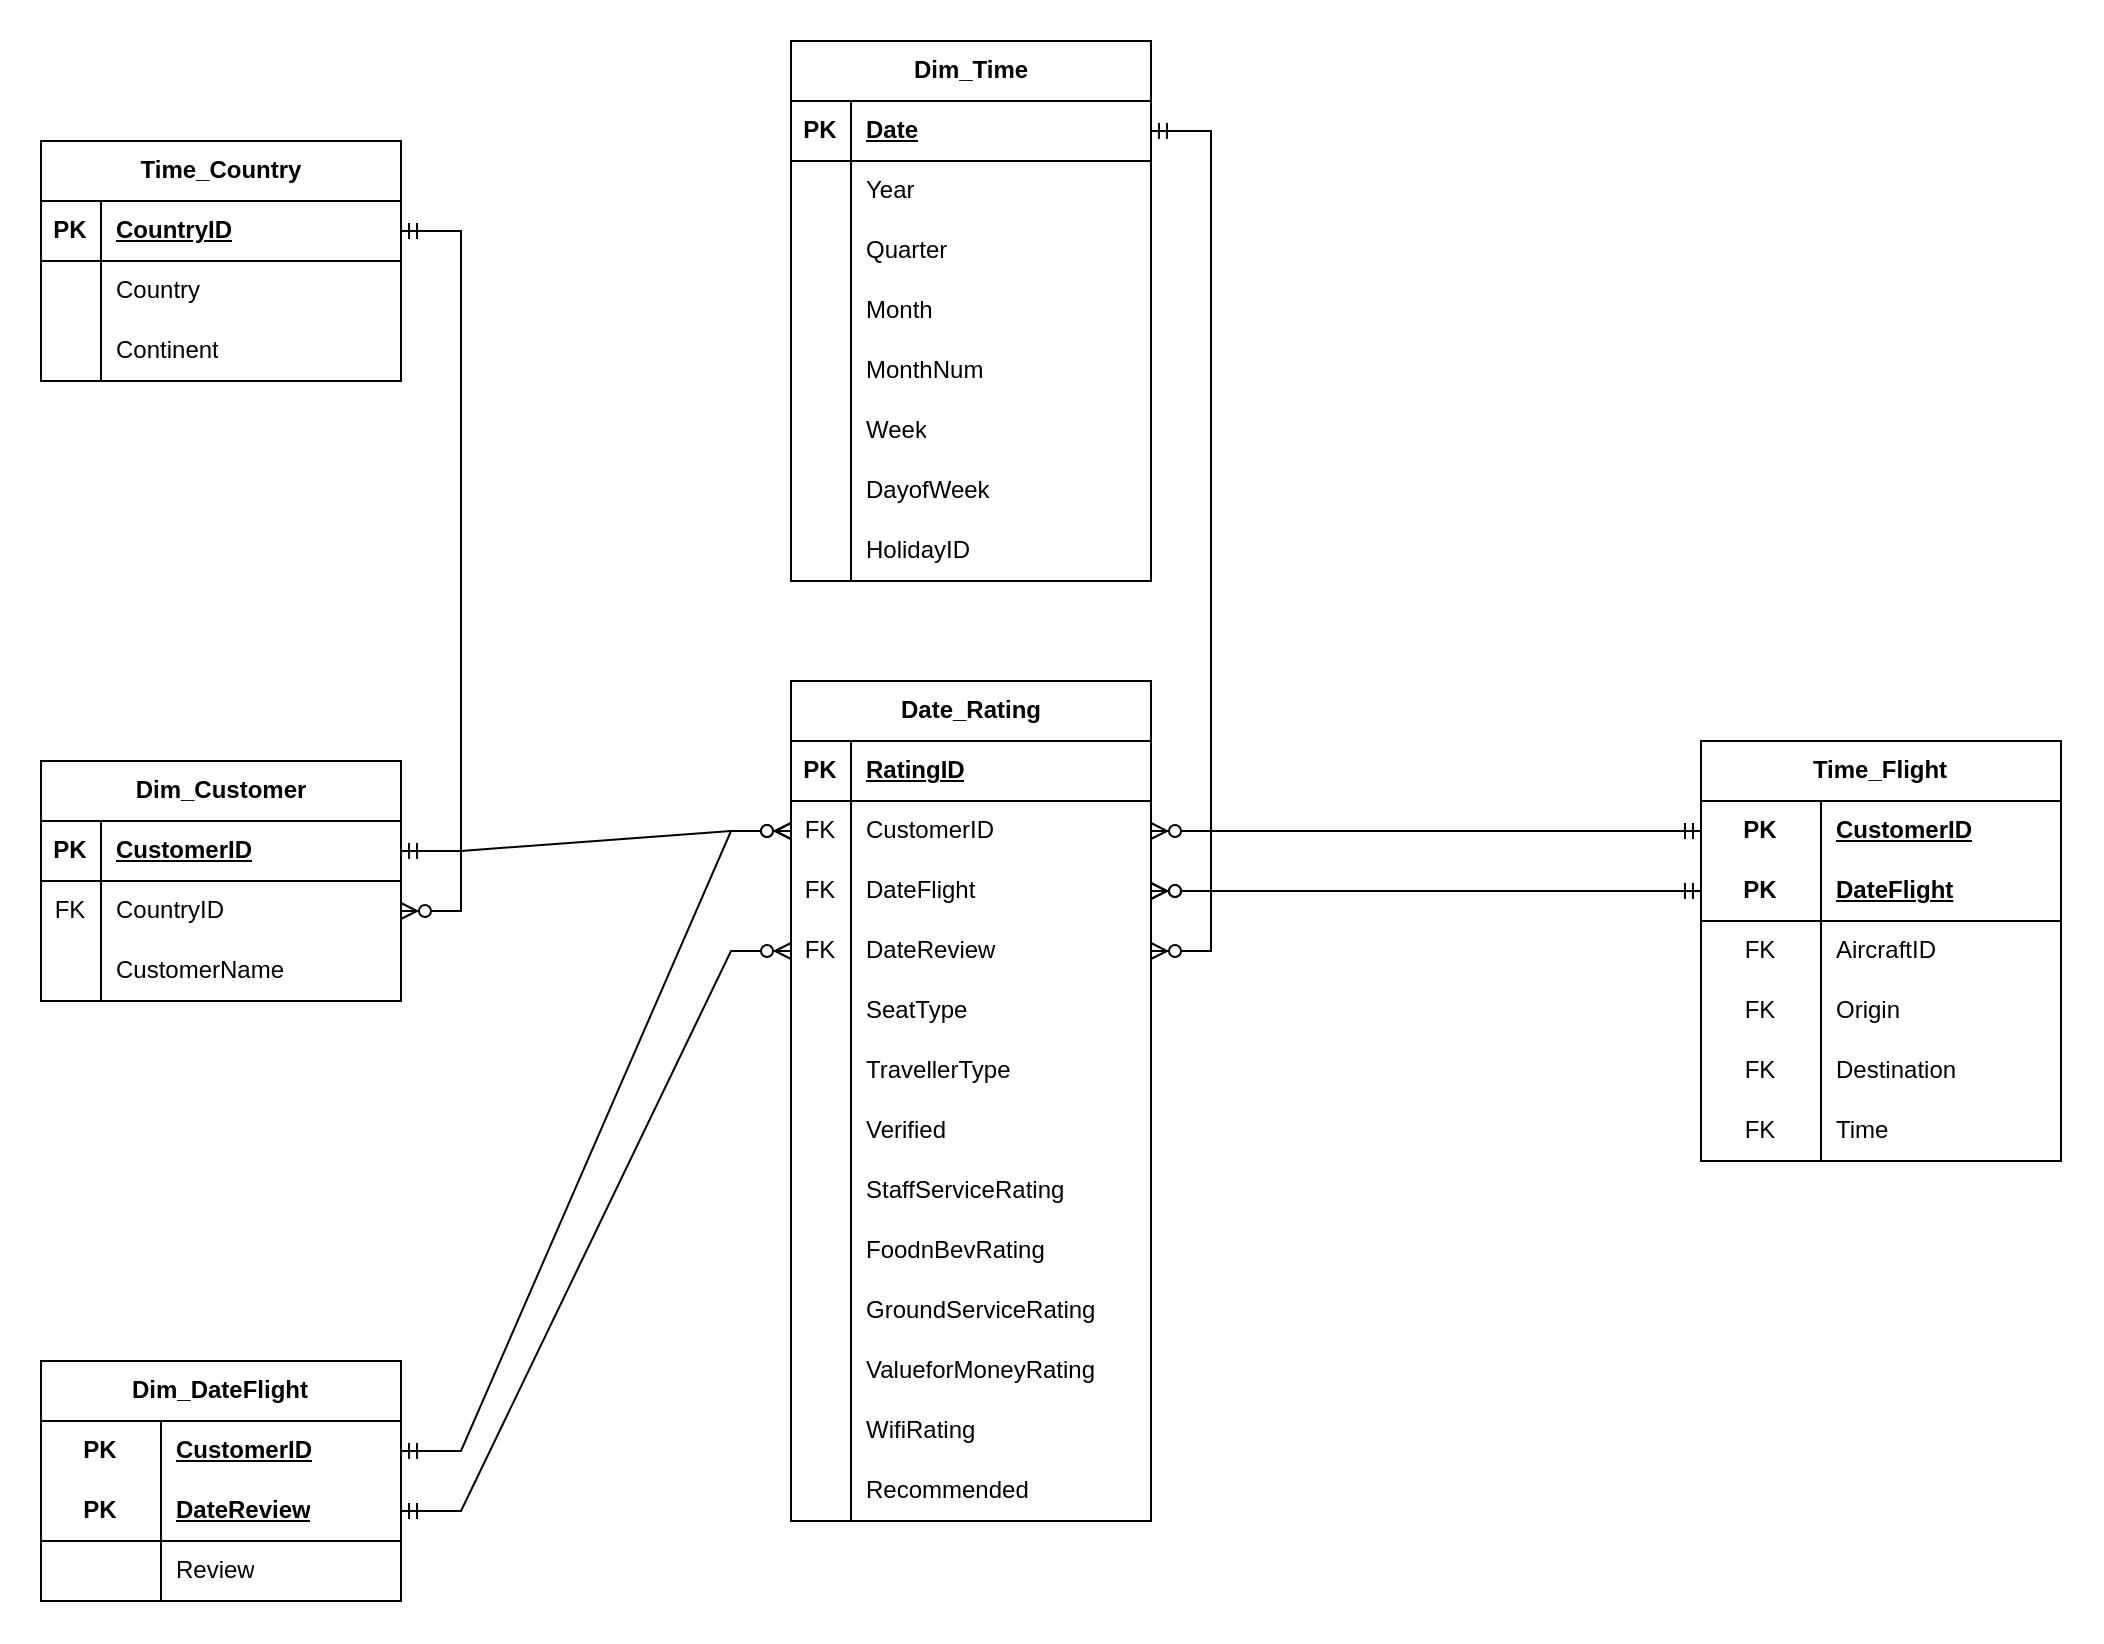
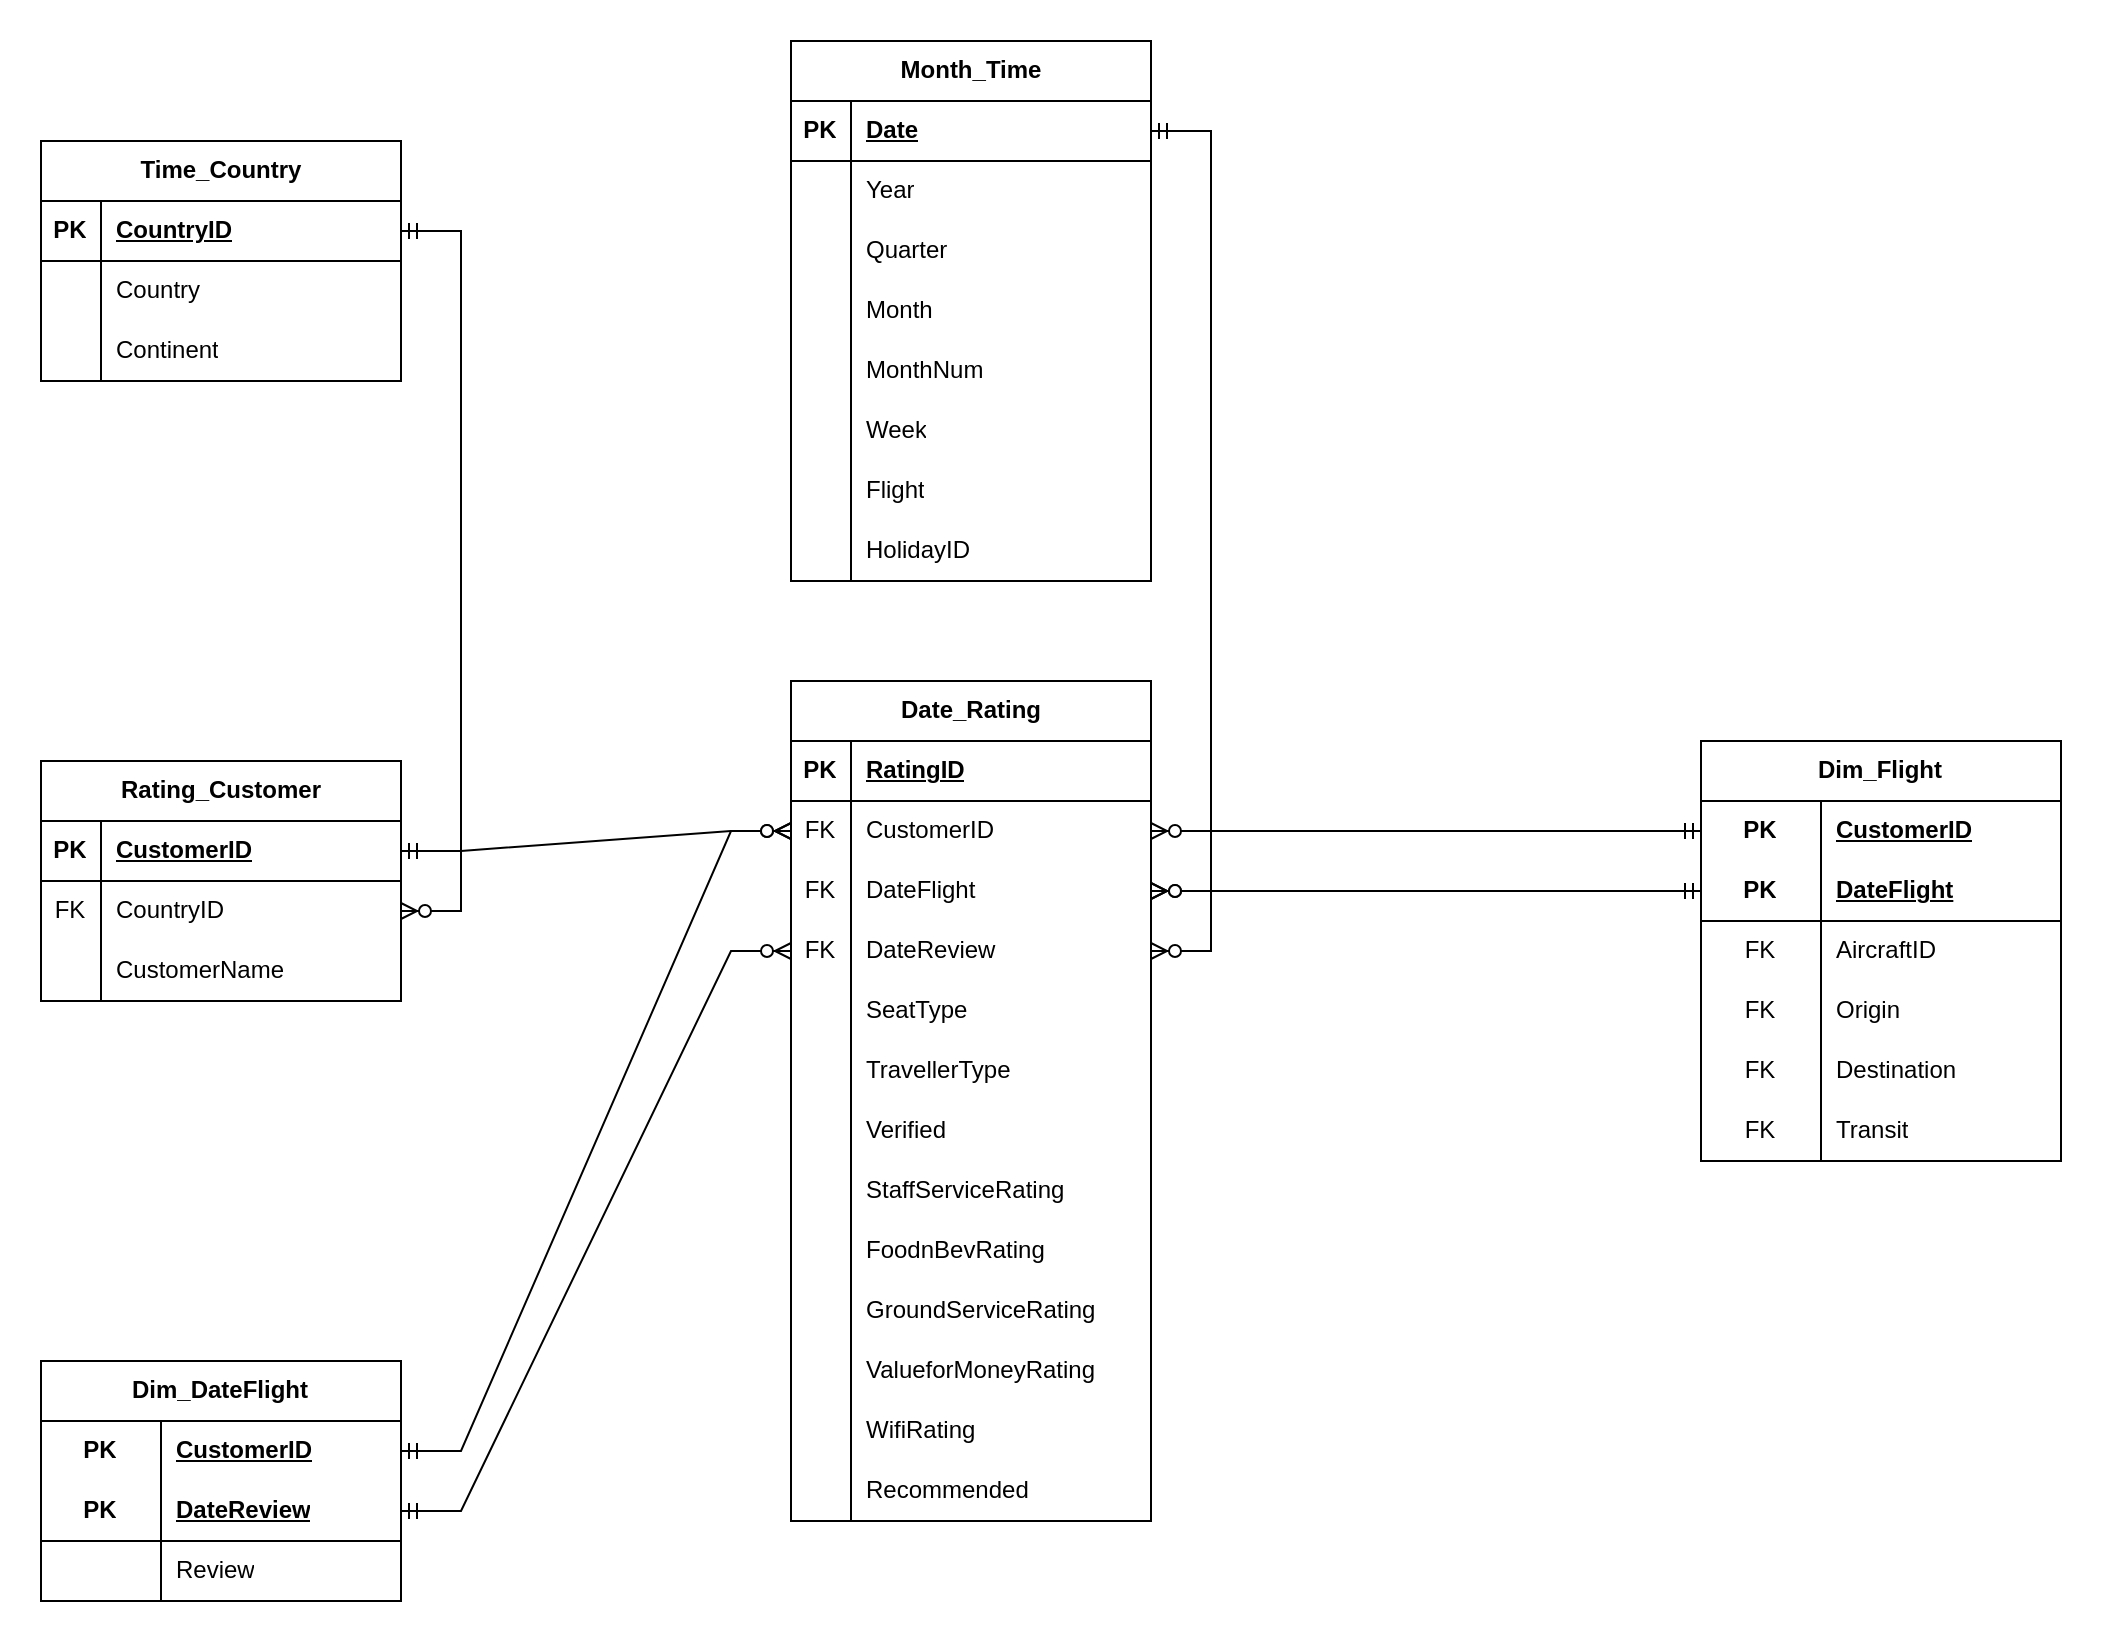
- <mxCell id="74" value="Dim_Time" style="shape=table;startSize=30;container=1;collapsible=1;childLayout=tableLayout;fixedRows=1;rowLines=0;fontStyle=1;align=center;resizeLast=1;html=1;" parent="1" vertex="1"><mxGeometry x="395" width="180" height="270" as="geometry" y="20" /></mxCell>
+ <mxCell id="74" value="Month_Time" style="shape=table;startSize=30;container=1;collapsible=1;childLayout=tableLayout;fixedRows=1;rowLines=0;fontStyle=1;align=center;resizeLast=1;html=1;" parent="1" vertex="1"><mxGeometry x="395" width="180" height="270" as="geometry" y="20" /></mxCell>
- <mxCell id="95" value="DayofWeek" style="shape=partialRectangle;connectable=0;fillColor=none;top=0;left=0;bottom=0;right=0;align=left;spacingLeft=6;overflow=hidden;whiteSpace=wrap;html=1;" parent="93" vertex="1"><mxGeometry x="30" width="150" height="30" as="geometry"><mxRectangle width="150" height="30" as="alternateBounds" /></mxGeometry></mxCell>
+ <mxCell id="95" value="Flight" style="shape=partialRectangle;connectable=0;fillColor=none;top=0;left=0;bottom=0;right=0;align=left;spacingLeft=6;overflow=hidden;whiteSpace=wrap;html=1;" parent="93" vertex="1"><mxGeometry x="30" width="150" height="30" as="geometry"><mxRectangle width="150" height="30" as="alternateBounds" /></mxGeometry></mxCell>
- <mxCell id="101" value="Time_Flight" style="shape=table;startSize=30;container=1;collapsible=1;childLayout=tableLayout;fixedRows=1;rowLines=0;fontStyle=1;align=center;resizeLast=1;html=1;whiteSpace=wrap;" parent="1" vertex="1"><mxGeometry x="850" y="370" width="180" height="210" as="geometry"><mxRectangle x="780" y="350" width="100" height="30" as="alternateBounds" /></mxGeometry></mxCell>
+ <mxCell id="101" value="Dim_Flight" style="shape=table;startSize=30;container=1;collapsible=1;childLayout=tableLayout;fixedRows=1;rowLines=0;fontStyle=1;align=center;resizeLast=1;html=1;whiteSpace=wrap;" parent="1" vertex="1"><mxGeometry x="850" y="370" width="180" height="210" as="geometry"><mxRectangle x="780" y="350" width="100" height="30" as="alternateBounds" /></mxGeometry></mxCell>
- <mxCell id="52" value="Dim_Customer" style="shape=table;startSize=30;container=1;collapsible=1;childLayout=tableLayout;fixedRows=1;rowLines=0;fontStyle=1;align=center;resizeLast=1;html=1;" parent="1" vertex="1"><mxGeometry x="20" y="380" width="180" height="120" as="geometry" /></mxCell>
+ <mxCell id="52" value="Rating_Customer" style="shape=table;startSize=30;container=1;collapsible=1;childLayout=tableLayout;fixedRows=1;rowLines=0;fontStyle=1;align=center;resizeLast=1;html=1;" parent="1" vertex="1"><mxGeometry x="20" y="380" width="180" height="120" as="geometry" /></mxCell>
- <mxCell id="119" value="Time" style="shape=partialRectangle;connectable=0;fillColor=none;top=0;left=0;bottom=0;right=0;align=left;spacingLeft=6;overflow=hidden;html=1;whiteSpace=wrap;" parent="117" vertex="1"><mxGeometry x="60" width="120" height="30" as="geometry"><mxRectangle width="120" height="30" as="alternateBounds" /></mxGeometry></mxCell>
+ <mxCell id="119" value="Transit" style="shape=partialRectangle;connectable=0;fillColor=none;top=0;left=0;bottom=0;right=0;align=left;spacingLeft=6;overflow=hidden;html=1;whiteSpace=wrap;" parent="117" vertex="1"><mxGeometry x="60" width="120" height="30" as="geometry"><mxRectangle width="120" height="30" as="alternateBounds" /></mxGeometry></mxCell>
